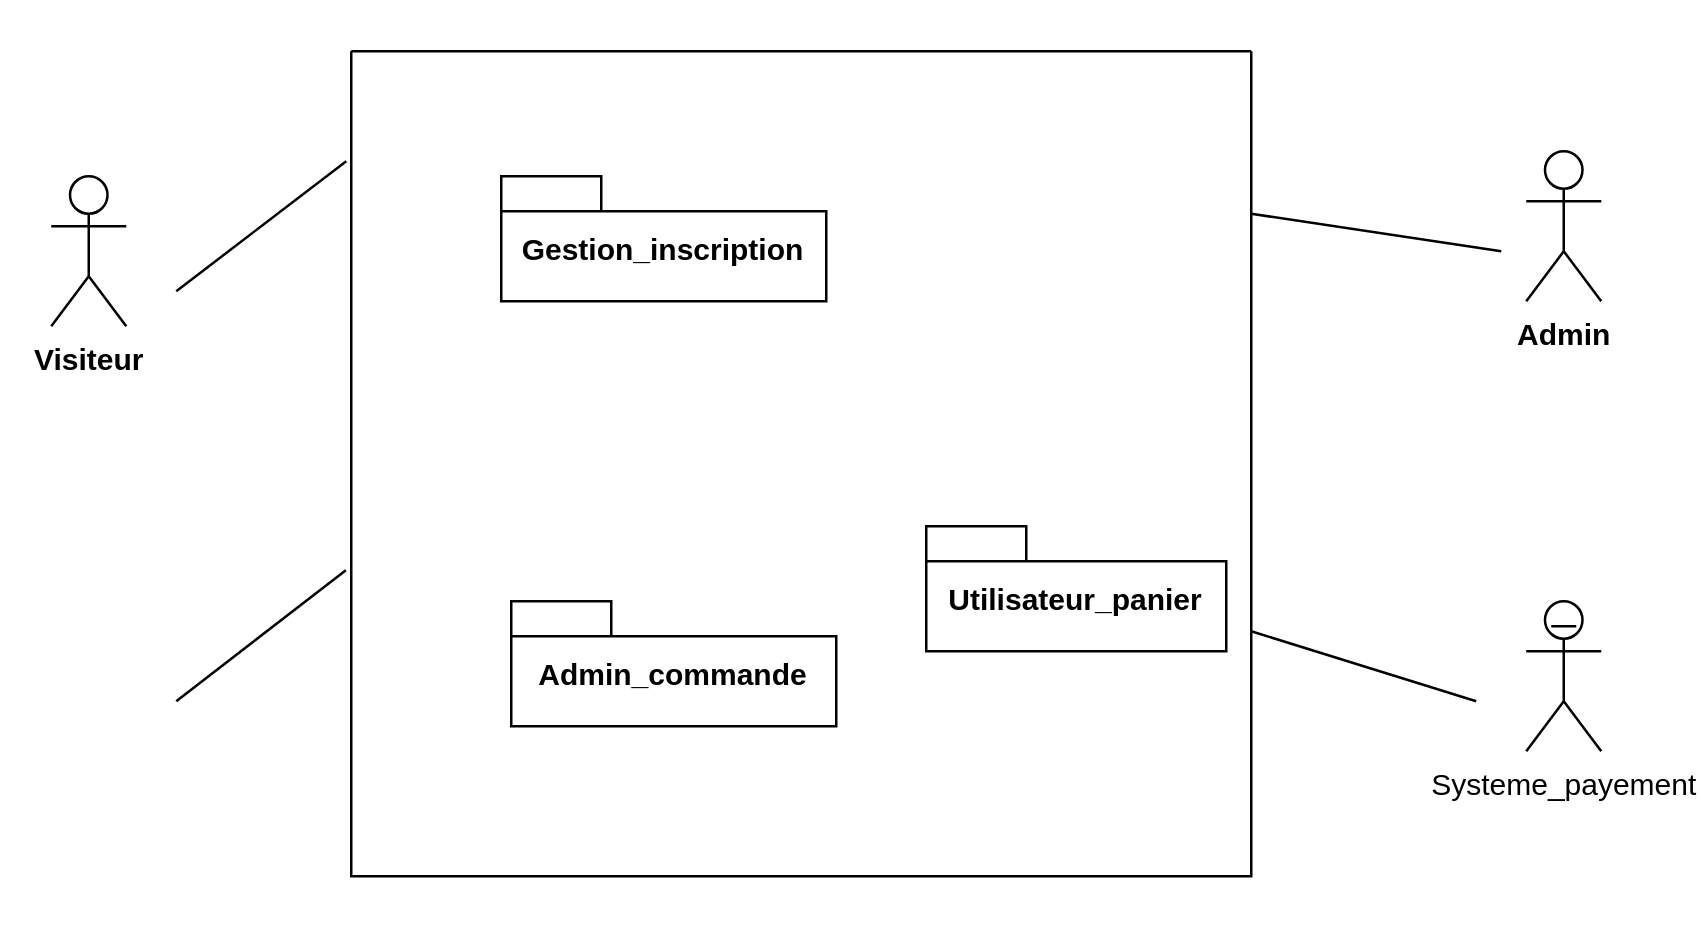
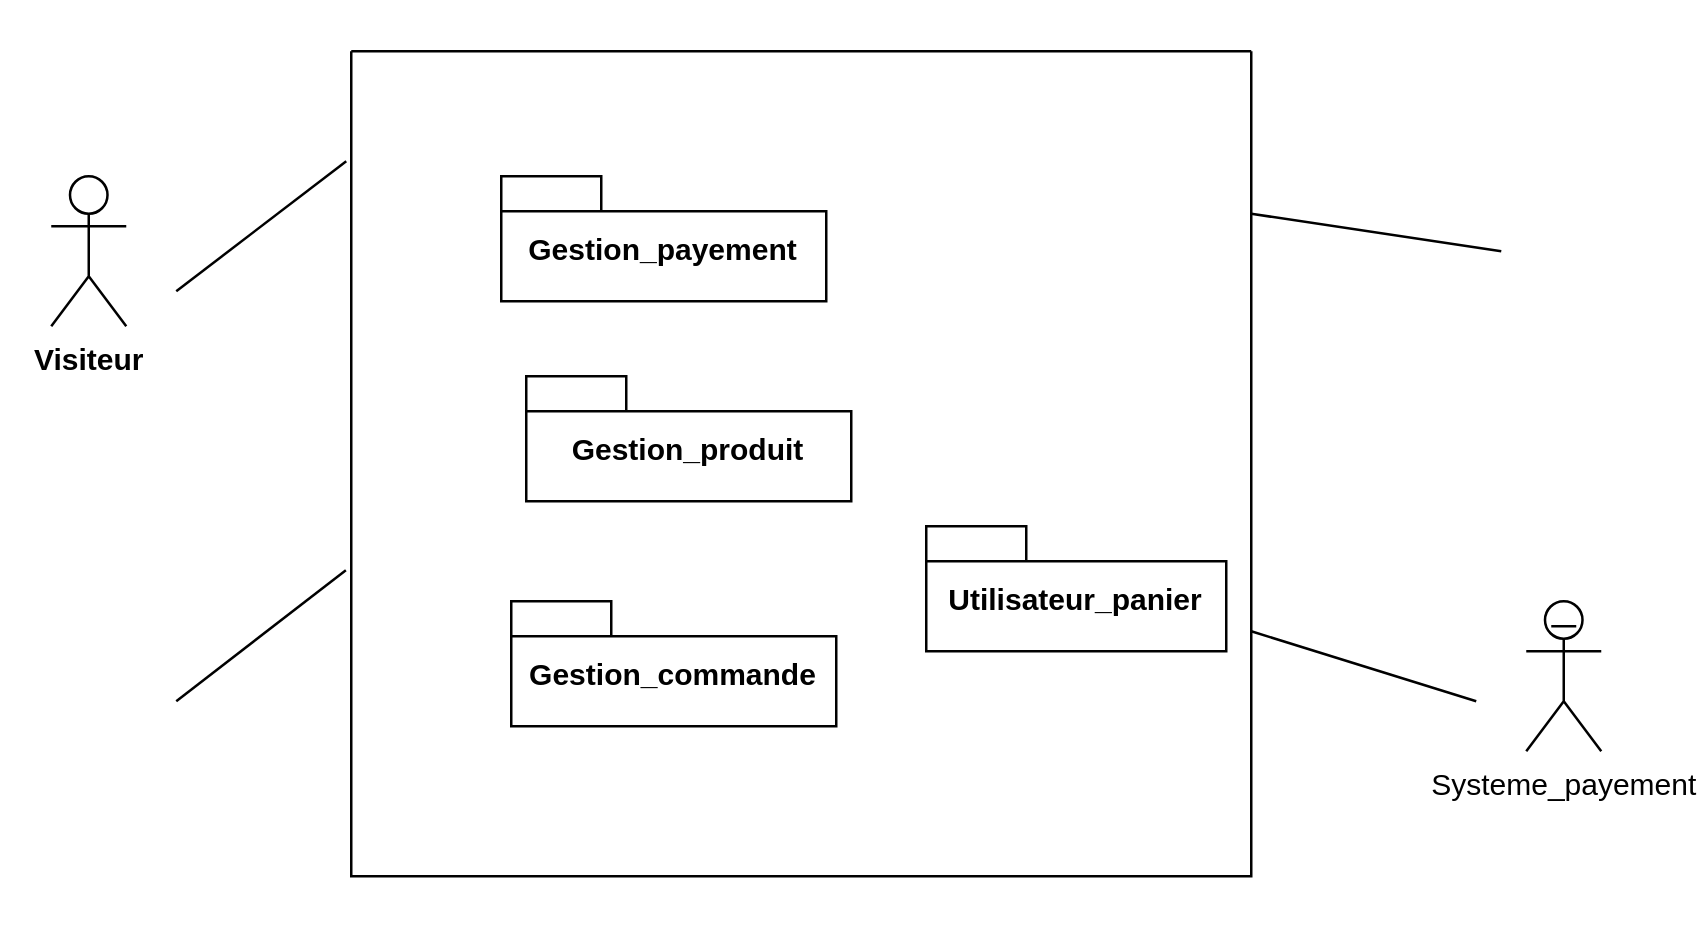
- <mxCell id="9" value="Admin" style="shape=umlActor;verticalLabelPosition=bottom;verticalAlign=top;html=1;outlineConnect=0;fontStyle=1" vertex="1" parent="2"><mxGeometry x="590" y="40" width="30" height="60" as="geometry" /></mxCell>
- <mxCell id="4" value="Gestion_inscription" style="shape=folder;fontStyle=1;spacingTop=10;tabWidth=40;tabHeight=14;tabPosition=left;html=1;whiteSpace=wrap;" vertex="1" parent="3"><mxGeometry x="60" y="50" width="130" height="50" as="geometry" /></mxCell>
+ <mxCell id="4" value="Gestion_payement" style="shape=folder;fontStyle=1;spacingTop=10;tabWidth=40;tabHeight=14;tabPosition=left;html=1;whiteSpace=wrap;" vertex="1" parent="3"><mxGeometry x="60" y="50" width="130" height="50" as="geometry" /></mxCell>
+ <mxCell id="5" value="Gestion_produit" style="shape=folder;fontStyle=1;spacingTop=10;tabWidth=40;tabHeight=14;tabPosition=left;html=1;whiteSpace=wrap;" vertex="1" parent="3"><mxGeometry x="70" y="130" width="130" height="50" as="geometry" /></mxCell>
- <mxCell id="6" value="Admin_commande" style="shape=folder;fontStyle=1;spacingTop=10;tabWidth=40;tabHeight=14;tabPosition=left;html=1;whiteSpace=wrap;" vertex="1" parent="3"><mxGeometry x="64" y="220" width="130" height="50" as="geometry" /></mxCell>
+ <mxCell id="6" value="Gestion_commande" style="shape=folder;fontStyle=1;spacingTop=10;tabWidth=40;tabHeight=14;tabPosition=left;html=1;whiteSpace=wrap;" vertex="1" parent="3"><mxGeometry x="64" y="220" width="130" height="50" as="geometry" /></mxCell>
